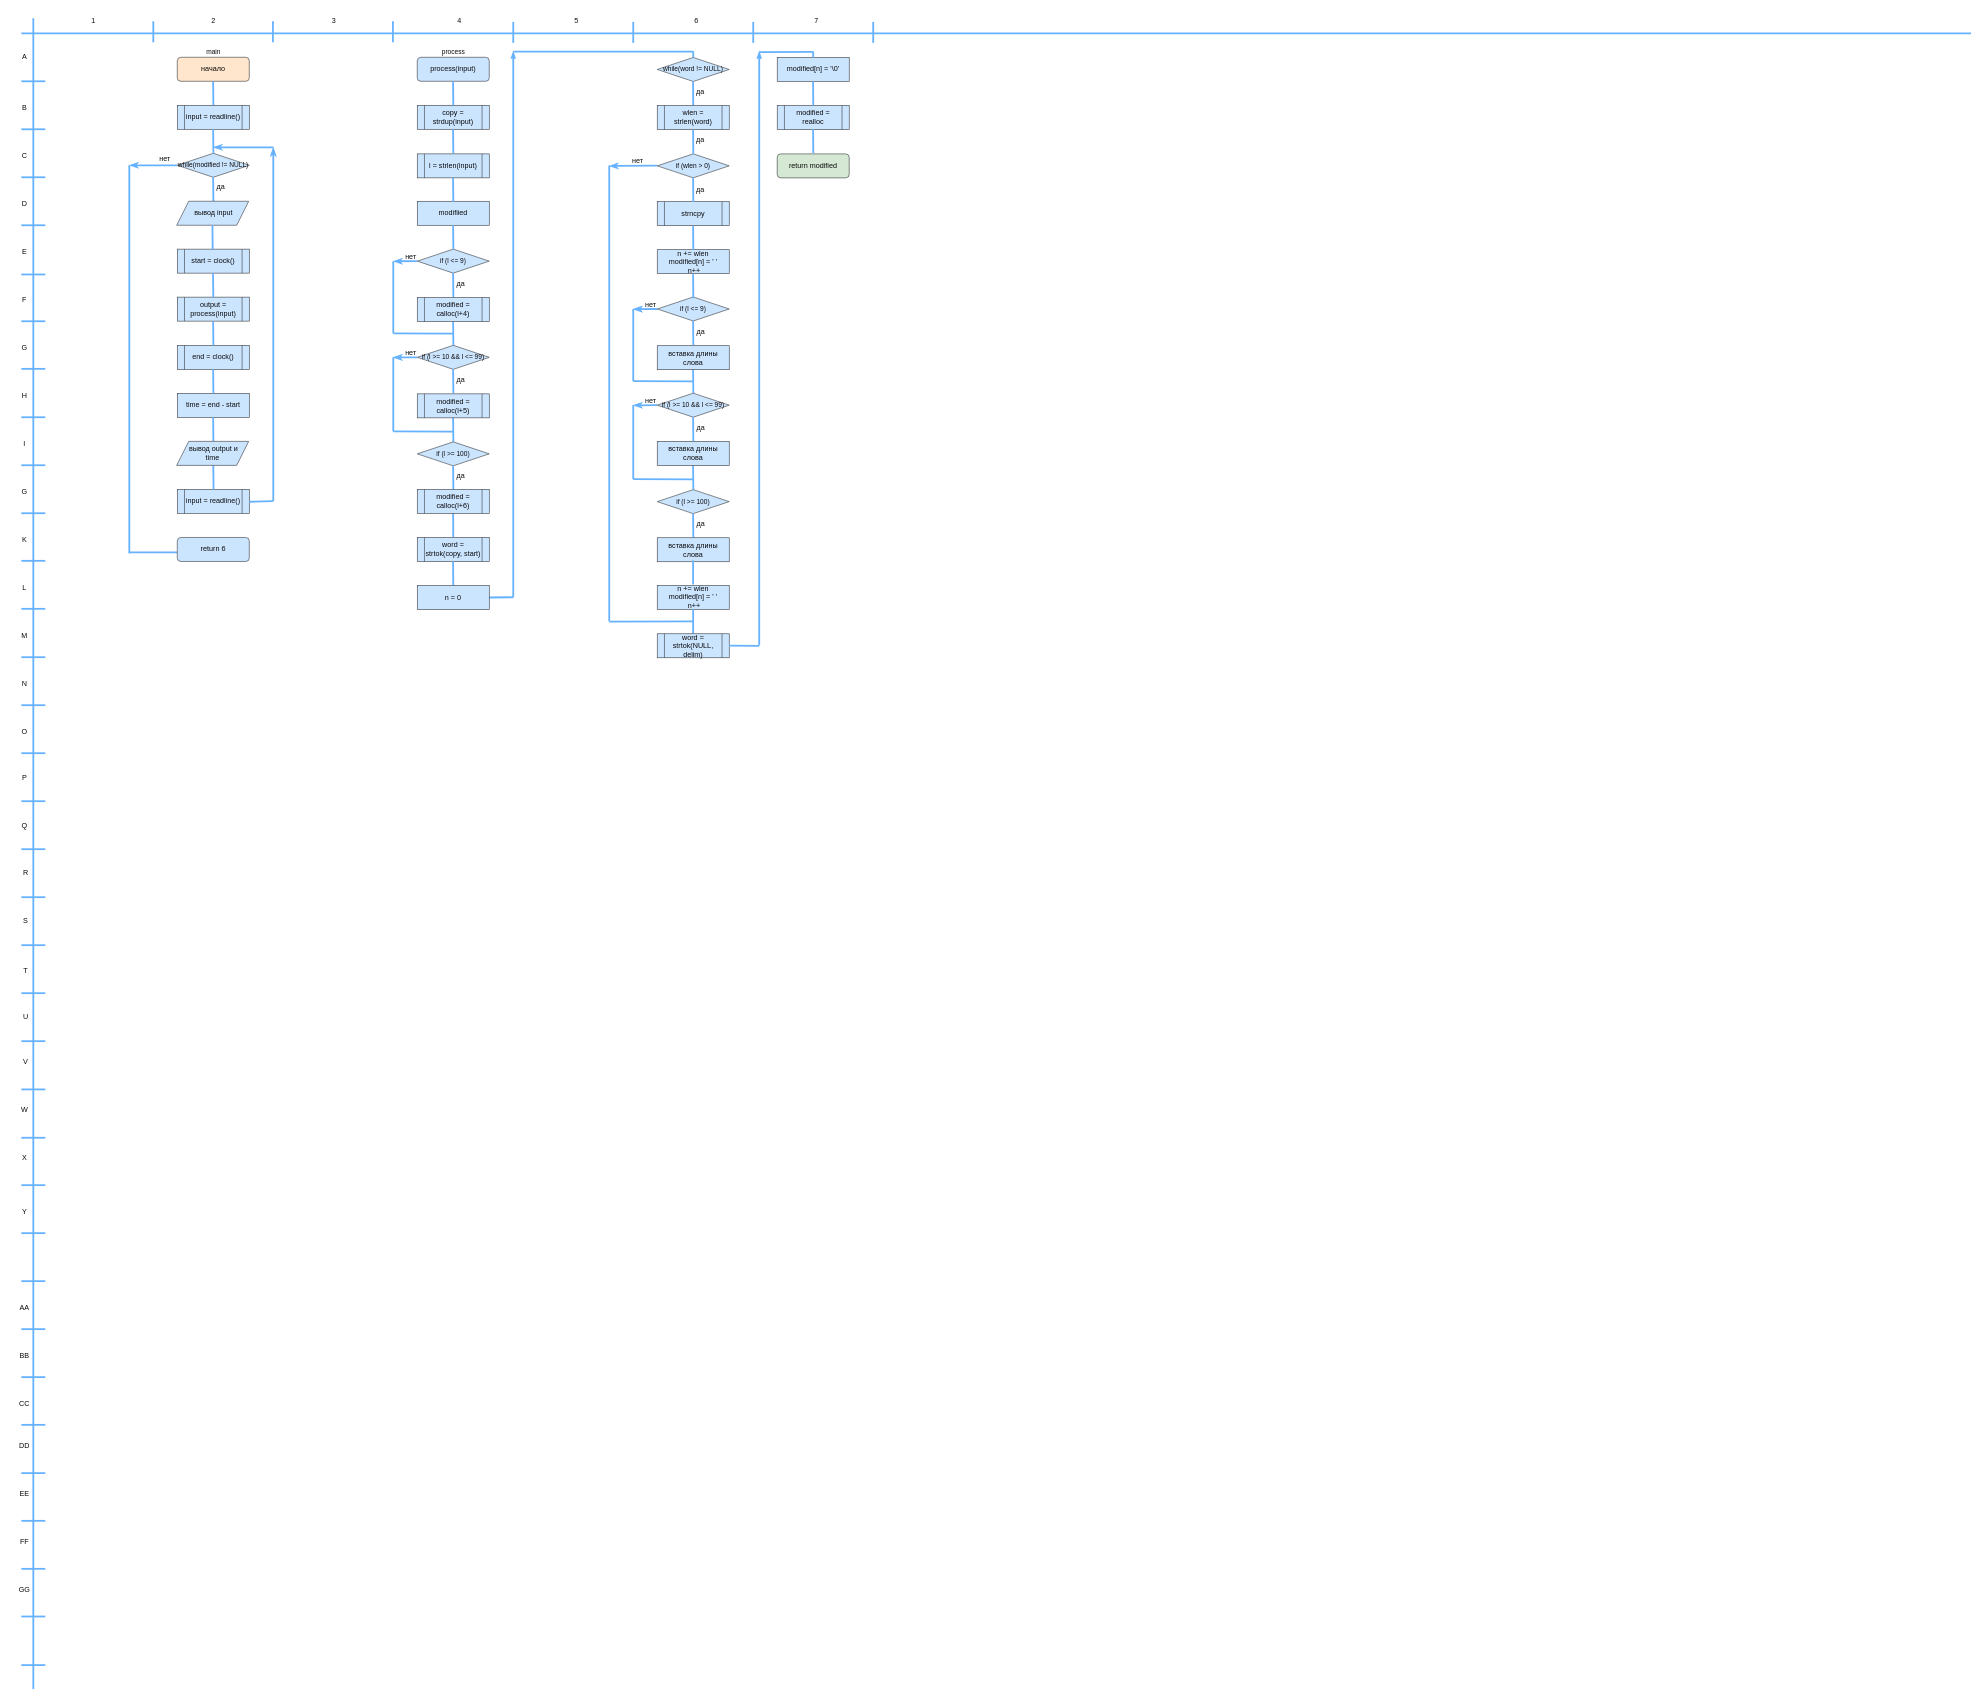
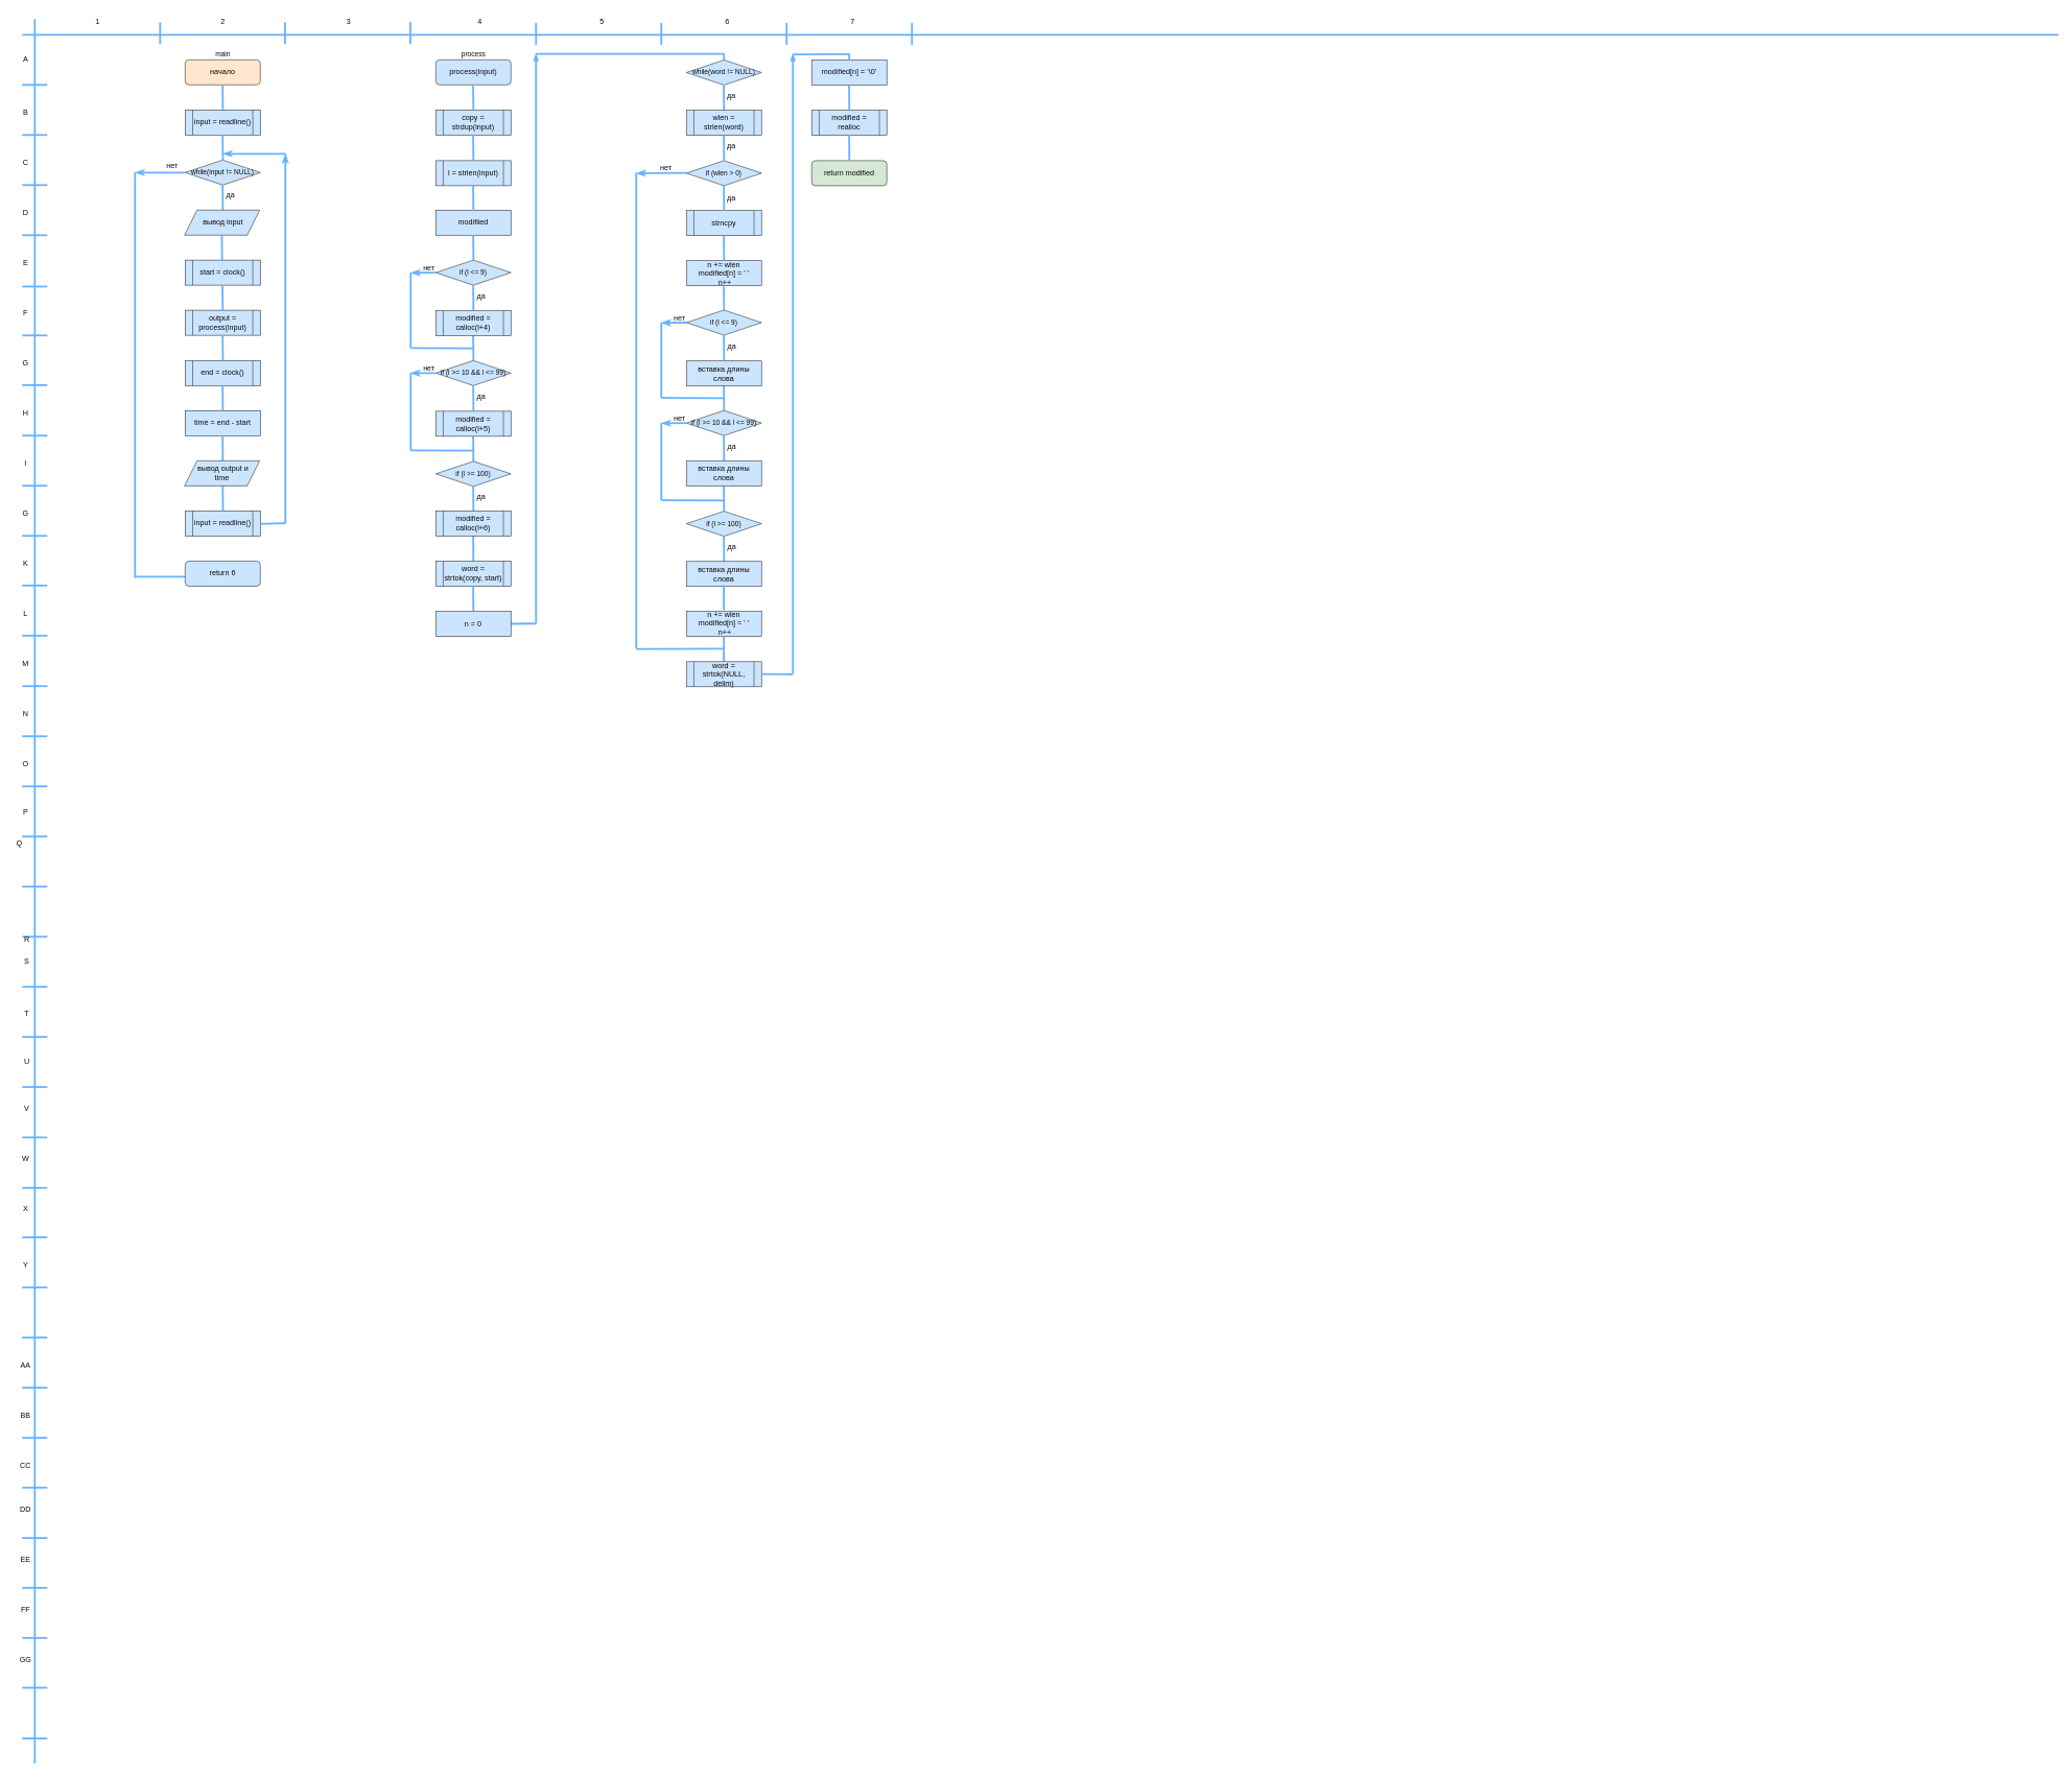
- <mxCell id="86" value="while(modified != NULL)" style="rhombus;whiteSpace=wrap;html=1;rounded=0;strokeColor=#36393d;fontFamily=Helvetica;fontSize=11;fontColor=#0A0A0A;fillColor=#cce5ff;" vertex="1" parent="1"><mxGeometry x="295" y="255" width="120" height="40" as="geometry" /></mxCell>
+ <mxCell id="86" value="while(input != NULL)" style="rhombus;whiteSpace=wrap;html=1;rounded=0;strokeColor=#36393d;fontFamily=Helvetica;fontSize=11;fontColor=#0A0A0A;fillColor=#cce5ff;" vertex="1" parent="1"><mxGeometry x="295" y="255" width="120" height="40" as="geometry" /></mxCell>
- <mxCell id="50" value="Q" style="text;html=1;align=center;verticalAlign=middle;resizable=0;points=[];autosize=1;strokeColor=none;fillColor=none;fontSize=12;fontFamily=Helvetica;fontColor=#0A0A0A;" parent="1" vertex="1"><mxGeometry x="25" y="1361" width="30" height="30" as="geometry" /></mxCell>
+ <mxCell id="50" value="Q" style="text;html=1;align=center;verticalAlign=middle;resizable=0;points=[];autosize=1;strokeColor=none;fillColor=none;fontSize=12;fontFamily=Helvetica;fontColor=#0A0A0A;" parent="1" vertex="1"><mxGeometry x="15" y="1331" width="30" height="30" as="geometry" /></mxCell>
- <mxCell id="51" value="R" style="text;html=1;align=center;verticalAlign=middle;resizable=0;points=[];autosize=1;strokeColor=none;fillColor=none;fontSize=12;fontFamily=Helvetica;fontColor=#0A0A0A;" parent="1" vertex="1"><mxGeometry x="27" y="1439" width="30" height="30" as="geometry" /></mxCell>
+ <mxCell id="51" value="R" style="text;html=1;align=center;verticalAlign=middle;resizable=0;points=[];autosize=1;strokeColor=none;fillColor=none;fontSize=12;fontFamily=Helvetica;fontColor=#0A0A0A;" parent="1" vertex="1"><mxGeometry x="27" y="1484" width="30" height="30" as="geometry" /></mxCell>
